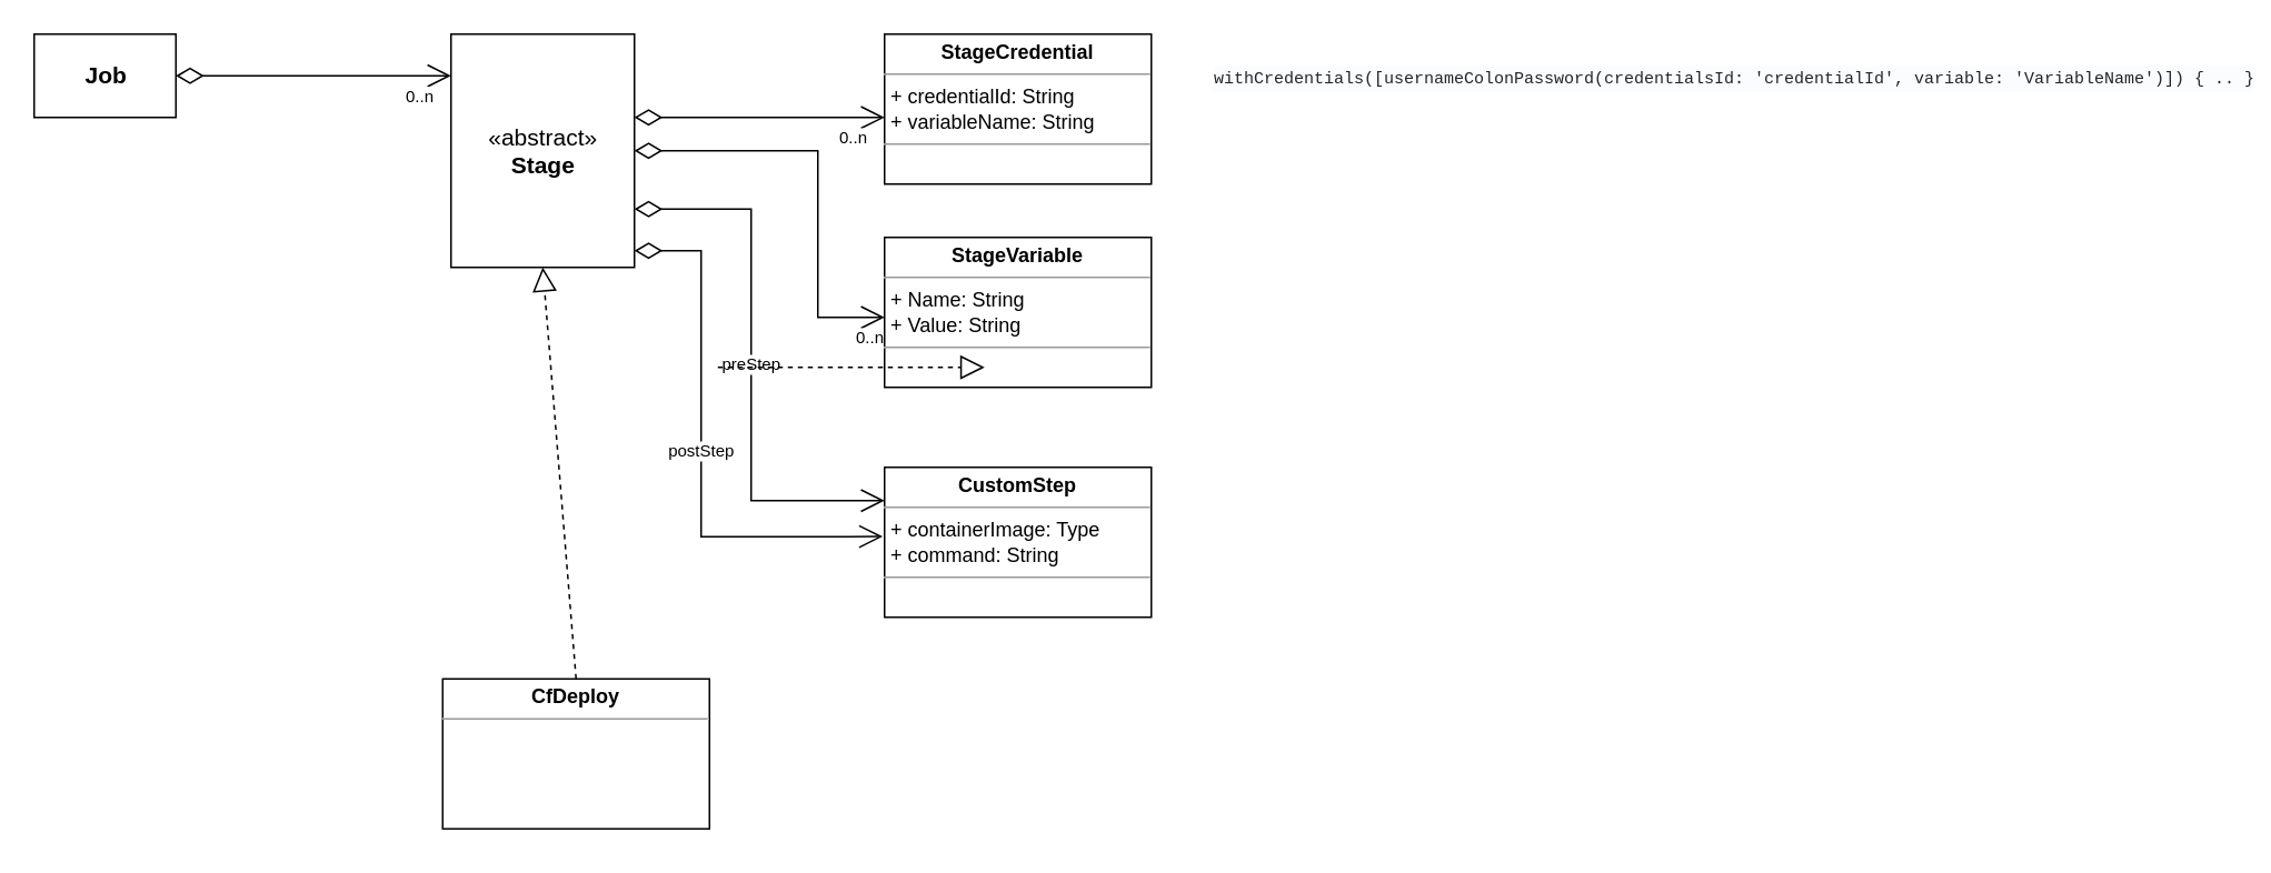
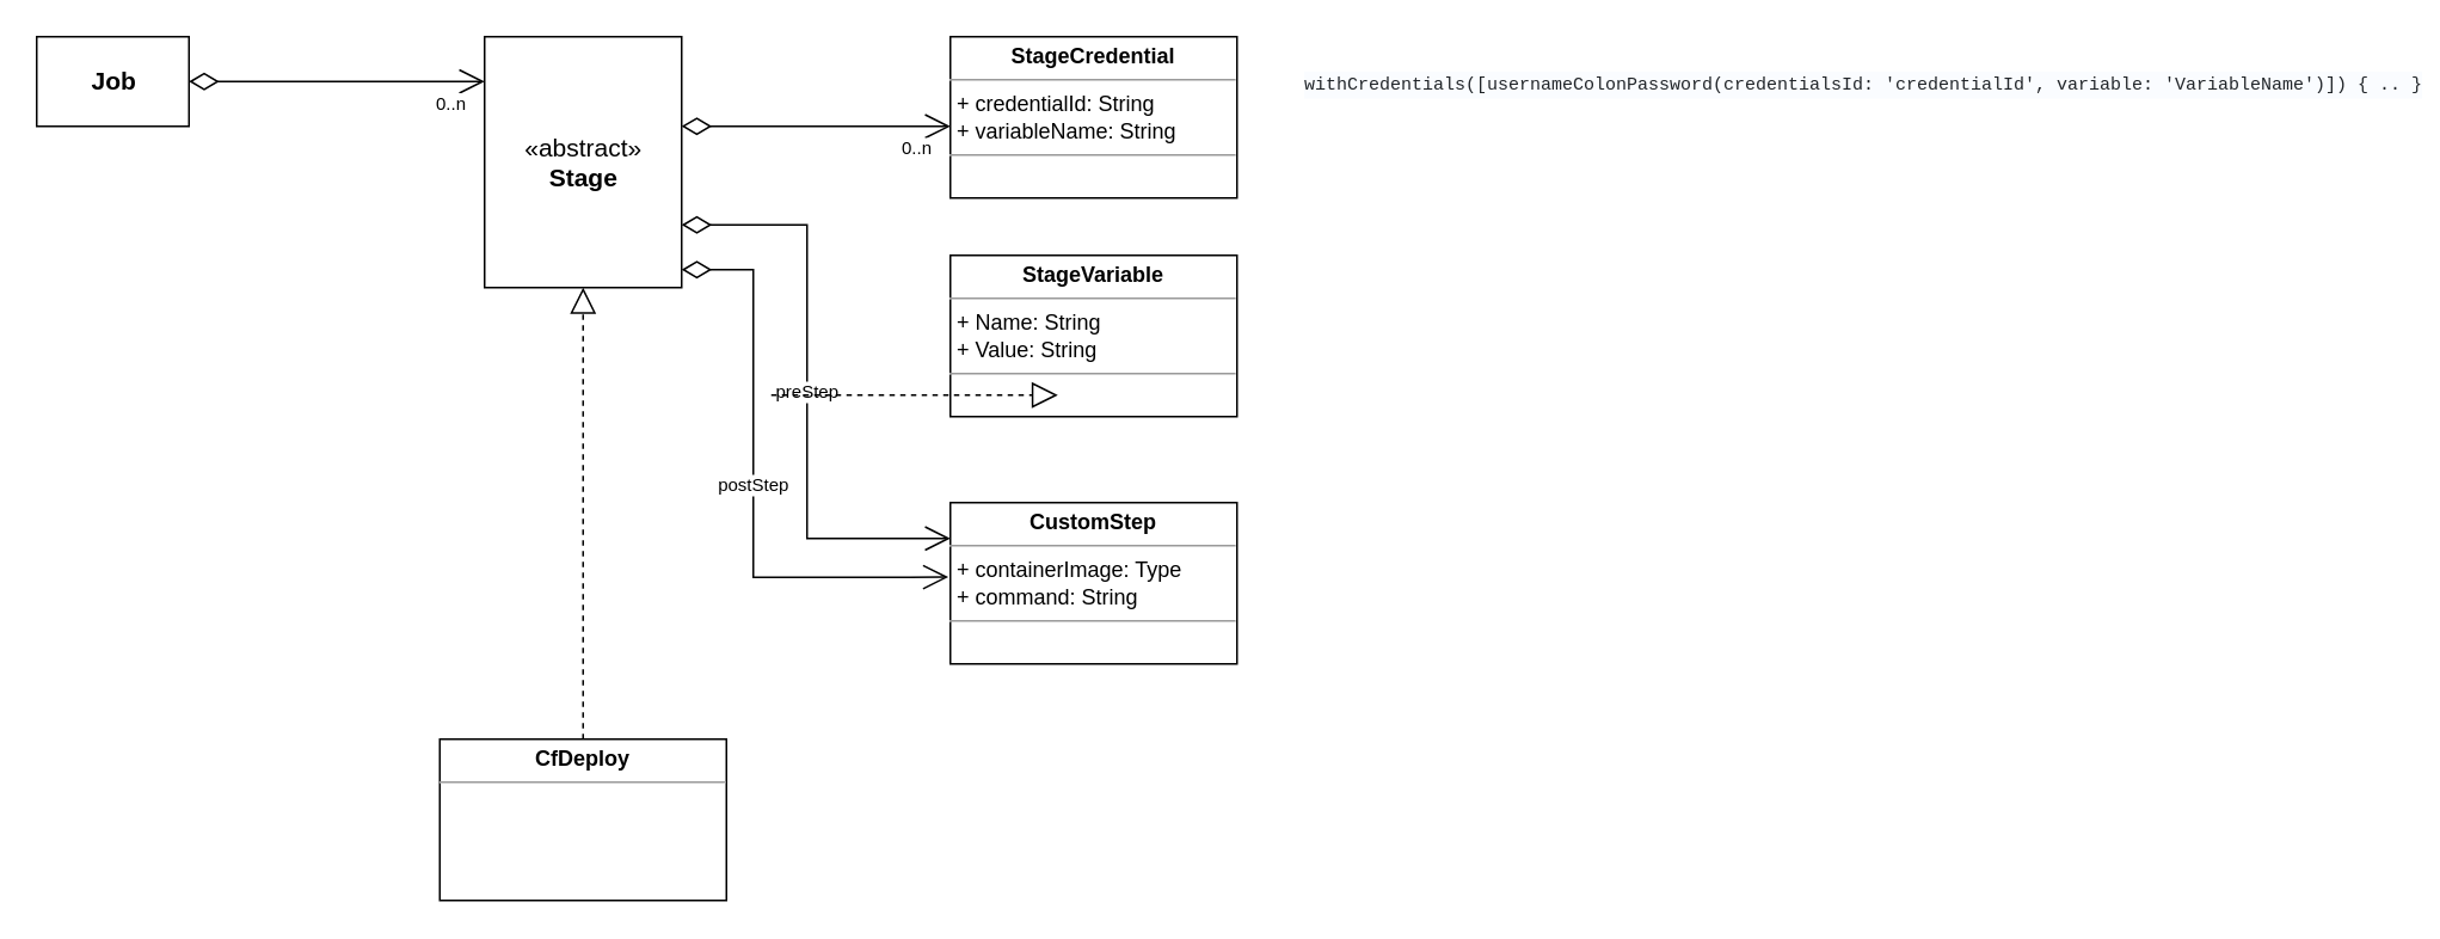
- <mxCell id="10" value="" style="endArrow=open;html=1;endSize=12;startArrow=diamondThin;startSize=14;startFill=0;edgeStyle=orthogonalEdgeStyle;rounded=0;fontSize=10;exitX=1;exitY=0.5;exitDx=0;exitDy=0;entryX=0;entryY=0.533;entryDx=0;entryDy=0;entryPerimeter=0;" parent="1" source="4" target="6" edge="1"><mxGeometry relative="1" as="geometry"><mxPoint x="420" y="190" as="sourcePoint" /><mxPoint x="580" y="190" as="targetPoint" /><Array as="points"><mxPoint x="490" y="90" /><mxPoint x="490" y="190" /></Array></mxGeometry></mxCell>
- <mxCell id="11" value="0..n" style="edgeLabel;resizable=0;html=1;align=right;verticalAlign=top;fontSize=10;fillColor=#FFFFFF;" parent="10" connectable="0" vertex="1"><mxGeometry x="1" relative="1" as="geometry" /></mxCell>
- <mxCell id="19" value="&lt;p style=&quot;margin:0px;margin-top:4px;text-align:center;&quot;&gt;&lt;b&gt;CfDeploy&lt;/b&gt;&lt;/p&gt;&lt;hr size=&quot;1&quot;&gt;&lt;p style=&quot;margin:0px;margin-left:4px;&quot;&gt;&lt;br&gt;&lt;/p&gt;&lt;p style=&quot;margin:0px;margin-left:4px;&quot;&gt;&lt;/p&gt;&lt;p style=&quot;margin:0px;margin-left:4px;&quot;&gt;&lt;br&gt;&lt;/p&gt;" style="verticalAlign=top;align=left;overflow=fill;fontSize=12;fontFamily=Helvetica;html=1;fillColor=#FFFFFF;" vertex="1" parent="1"><mxGeometry x="265" y="407" width="160" height="90" as="geometry" /></mxCell>
+ <mxCell id="19" value="&lt;p style=&quot;margin:0px;margin-top:4px;text-align:center;&quot;&gt;&lt;b&gt;CfDeploy&lt;/b&gt;&lt;/p&gt;&lt;hr size=&quot;1&quot;&gt;&lt;p style=&quot;margin:0px;margin-left:4px;&quot;&gt;&lt;br&gt;&lt;/p&gt;&lt;p style=&quot;margin:0px;margin-left:4px;&quot;&gt;&lt;/p&gt;&lt;p style=&quot;margin:0px;margin-left:4px;&quot;&gt;&lt;br&gt;&lt;/p&gt;" style="verticalAlign=top;align=left;overflow=fill;fontSize=12;fontFamily=Helvetica;html=1;fillColor=#FFFFFF;" vertex="1" parent="1"><mxGeometry x="245" y="412" width="160" height="90" as="geometry" /></mxCell>
